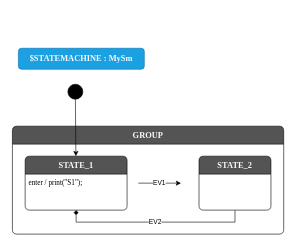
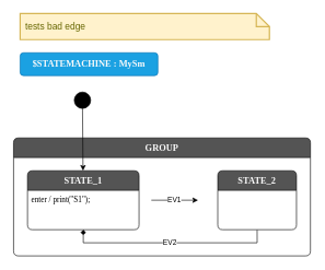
+ <mxCell id="2" value="tests bad edge" style="shape=note;strokeWidth=2;fontSize=14;size=20;whiteSpace=wrap;html=1;fillColor=#fff2cc;strokeColor=#d6b656;fontColor=#666600;align=left;spacingLeft=6;" parent="1" vertex="1"><mxGeometry x="30" y="20" width="380" height="40" as="geometry" /></mxCell>
